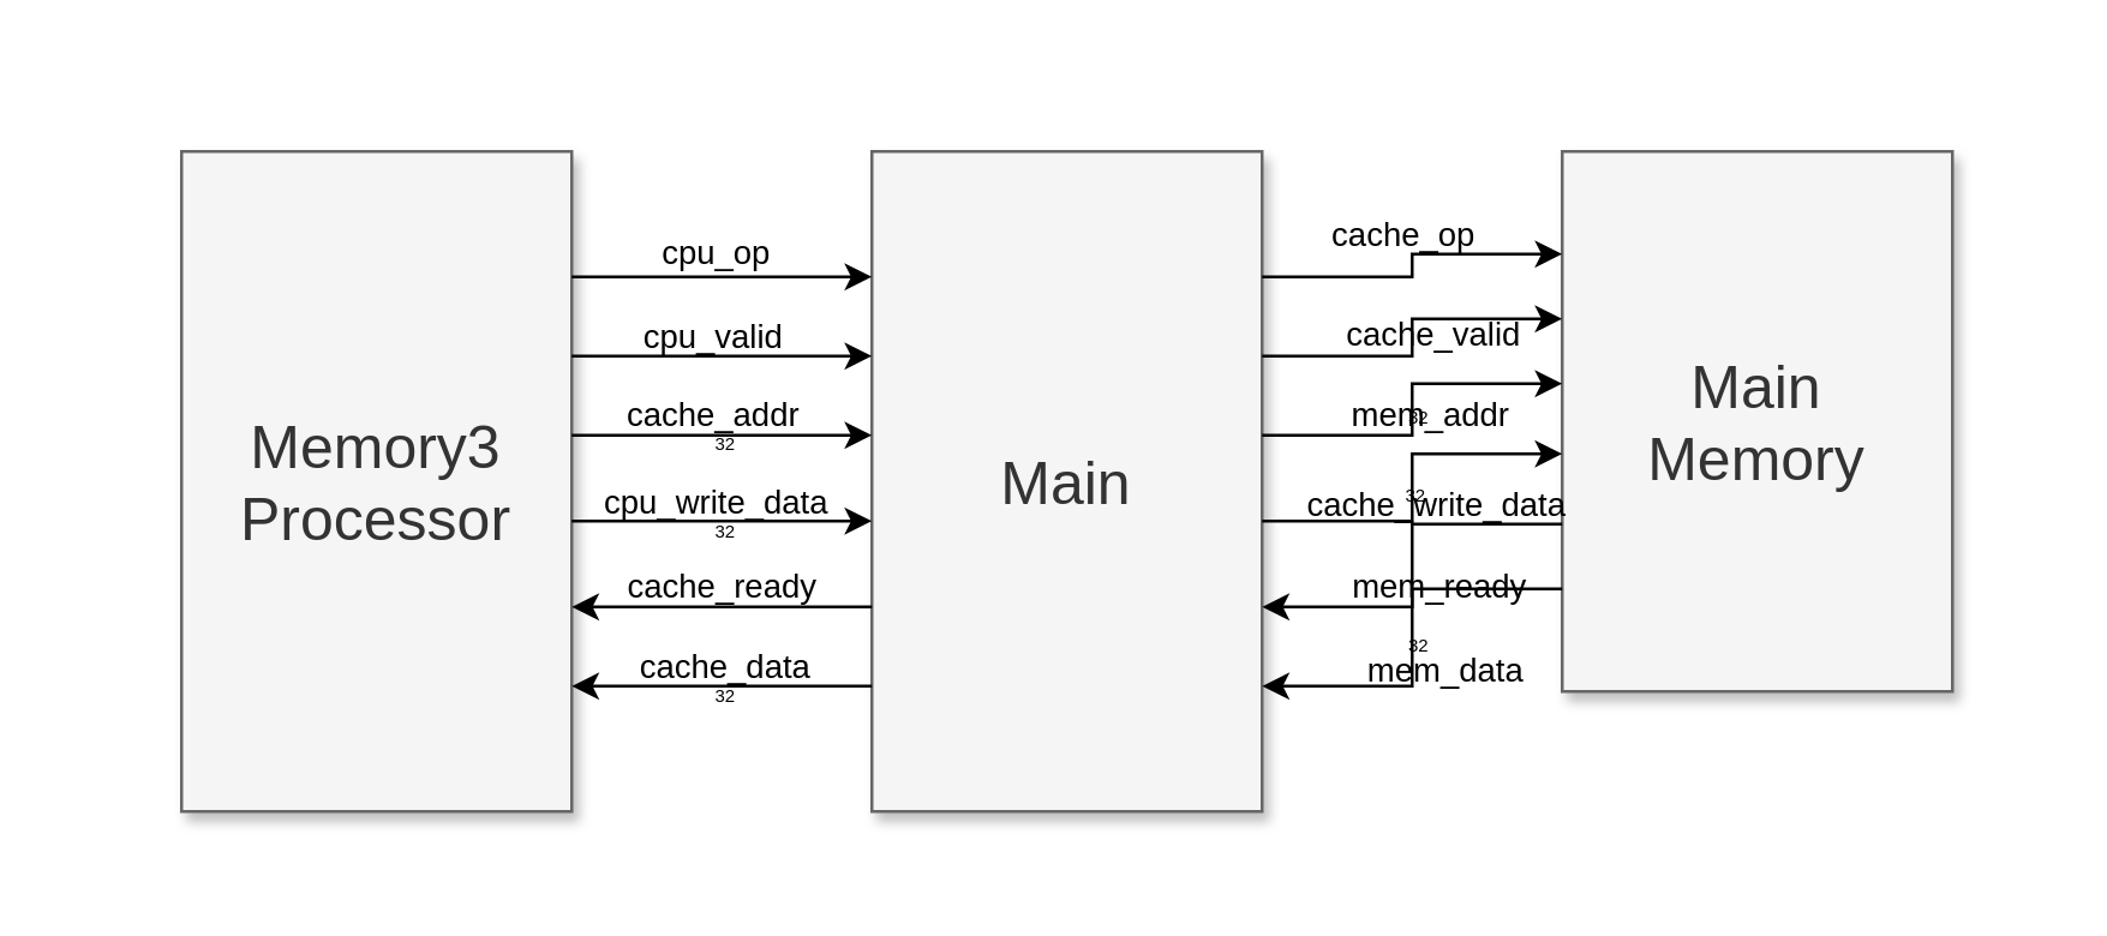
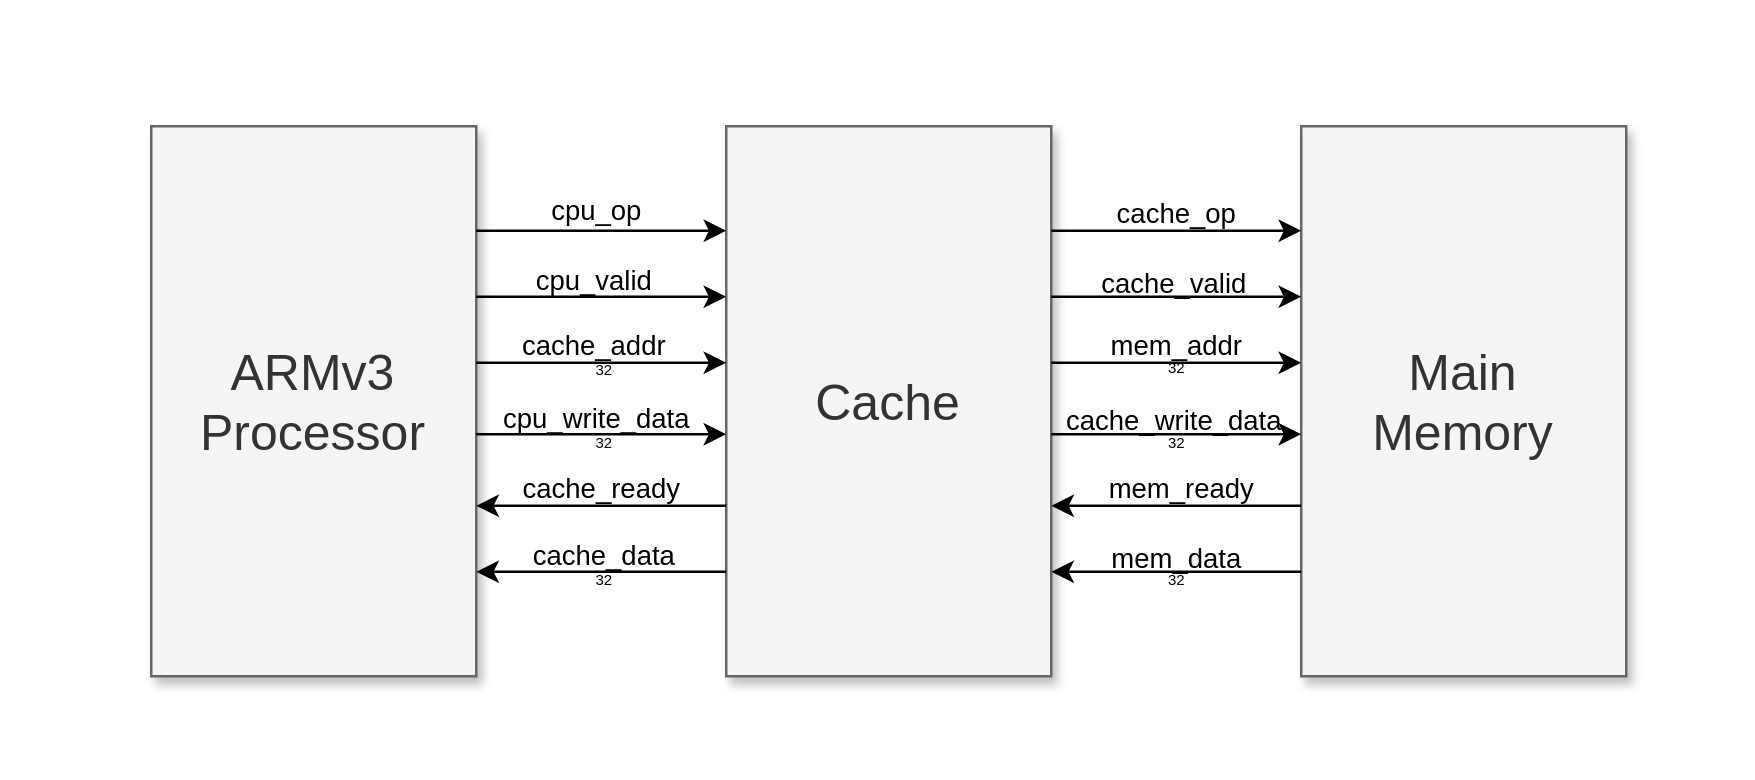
- <mxCell id="4" value="&lt;font style=&quot;font-size: 20px;&quot;&gt;Main&lt;br&gt;Memory&lt;br&gt;&lt;/font&gt;" style="rounded=0;whiteSpace=wrap;html=1;fillColor=#f5f5f5;fontColor=#333333;strokeColor=#666666;shadow=1;points=[[0,0.19,0,0,0],[0,0.31,0,0,0],[0,0.43,0,0,0],[0,0.56,0,0,0],[0,0.69,0,0,0],[0,0.81,0,0,0],[1,0.19,0,0,0],[1,0.31,0,0,0],[1,0.43,0,0,0],[1,0.56,0,0,0],[1,0.69,0,0,0],[1,0.81,0,0,0]];" vertex="1" parent="1"><mxGeometry x="520" y="50" width="130" height="180" as="geometry" /></mxCell>
+ <mxCell id="4" value="&lt;font style=&quot;font-size: 20px;&quot;&gt;Main&lt;br&gt;Memory&lt;br&gt;&lt;/font&gt;" style="rounded=0;whiteSpace=wrap;html=1;fillColor=#f5f5f5;fontColor=#333333;strokeColor=#666666;shadow=1;points=[[0,0.19,0,0,0],[0,0.31,0,0,0],[0,0.43,0,0,0],[0,0.56,0,0,0],[0,0.69,0,0,0],[0,0.81,0,0,0],[1,0.19,0,0,0],[1,0.31,0,0,0],[1,0.43,0,0,0],[1,0.56,0,0,0],[1,0.69,0,0,0],[1,0.81,0,0,0]];" vertex="1" parent="1"><mxGeometry x="520" y="50" width="130" height="220" as="geometry" /></mxCell>
- <mxCell id="5" value="&lt;span style=&quot;font-size: 20px;&quot;&gt;Memory3 Processor&lt;/span&gt;" style="rounded=0;whiteSpace=wrap;html=1;fillColor=#f5f5f5;fontColor=#333333;strokeColor=#666666;shadow=1;points=[[0,0.19,0,0,0],[0,0.31,0,0,0],[0,0.43,0,0,0],[0,0.56,0,0,0],[0,0.69,0,0,0],[0,0.81,0,0,0],[1,0.19,0,0,0],[1,0.31,0,0,0],[1,0.43,0,0,0],[1,0.56,0,0,0],[1,0.69,0,0,0],[1,0.81,0,0,0]];" vertex="1" parent="1"><mxGeometry x="60" y="50" width="130" height="220" as="geometry" /></mxCell>
+ <mxCell id="5" value="&lt;span style=&quot;font-size: 20px;&quot;&gt;ARMv3 Processor&lt;/span&gt;" style="rounded=0;whiteSpace=wrap;html=1;fillColor=#f5f5f5;fontColor=#333333;strokeColor=#666666;shadow=1;points=[[0,0.19,0,0,0],[0,0.31,0,0,0],[0,0.43,0,0,0],[0,0.56,0,0,0],[0,0.69,0,0,0],[0,0.81,0,0,0],[1,0.19,0,0,0],[1,0.31,0,0,0],[1,0.43,0,0,0],[1,0.56,0,0,0],[1,0.69,0,0,0],[1,0.81,0,0,0]];" vertex="1" parent="1"><mxGeometry x="60" y="50" width="130" height="220" as="geometry" /></mxCell>
- <mxCell id="3" value="&lt;font style=&quot;font-size: 20px;&quot;&gt;Main&lt;/font&gt;" style="rounded=0;whiteSpace=wrap;html=1;fillColor=#f5f5f5;fontColor=#333333;strokeColor=#666666;shadow=1;points=[[0,0.19,0,0,0],[0,0.31,0,0,0],[0,0.43,0,0,0],[0,0.56,0,0,0],[0,0.69,0,0,0],[0,0.81,0,0,0],[1,0.19,0,0,0],[1,0.31,0,0,0],[1,0.43,0,0,0],[1,0.56,0,0,0],[1,0.69,0,0,0],[1,0.81,0,0,0]];" vertex="1" parent="1"><mxGeometry x="290" y="50" width="130" height="220" as="geometry" /></mxCell>
+ <mxCell id="3" value="&lt;font style=&quot;font-size: 20px;&quot;&gt;Cache&lt;/font&gt;" style="rounded=0;whiteSpace=wrap;html=1;fillColor=#f5f5f5;fontColor=#333333;strokeColor=#666666;shadow=1;points=[[0,0.19,0,0,0],[0,0.31,0,0,0],[0,0.43,0,0,0],[0,0.56,0,0,0],[0,0.69,0,0,0],[0,0.81,0,0,0],[1,0.19,0,0,0],[1,0.31,0,0,0],[1,0.43,0,0,0],[1,0.56,0,0,0],[1,0.69,0,0,0],[1,0.81,0,0,0]];" vertex="1" parent="1"><mxGeometry x="290" y="50" width="130" height="220" as="geometry" /></mxCell>
